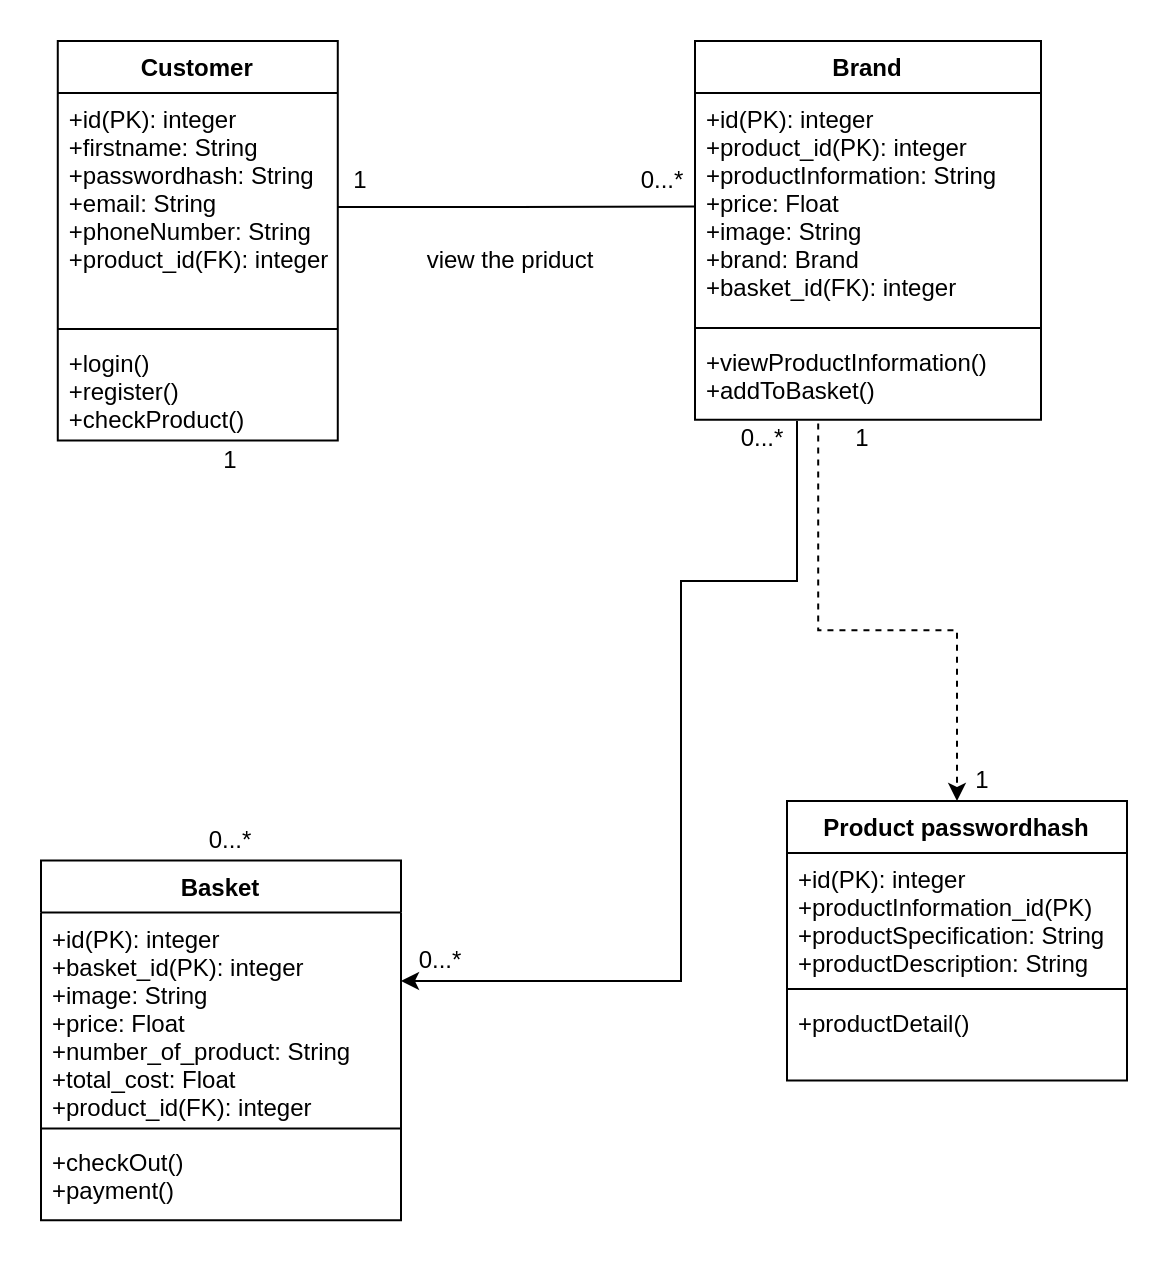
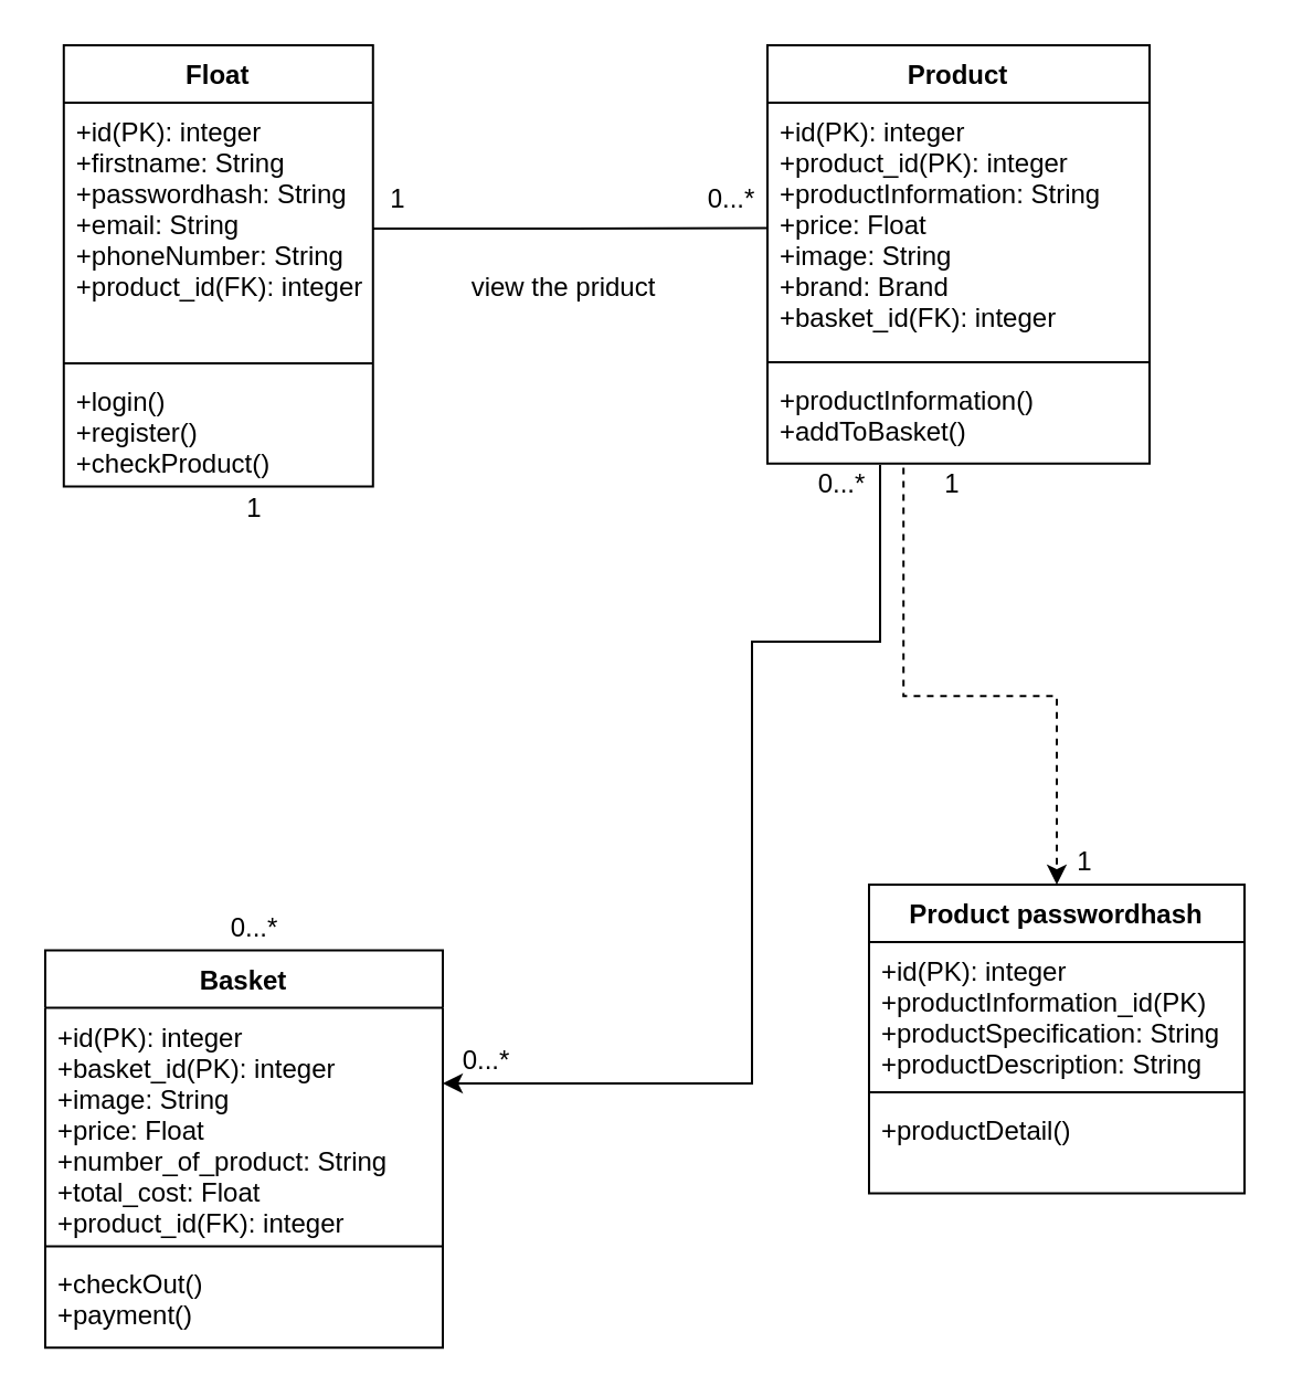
- <mxCell id="2" value="Customer" style="swimlane;fontStyle=1;align=center;verticalAlign=top;childLayout=stackLayout;horizontal=1;startSize=26;horizontalStack=0;resizeParent=1;resizeParentMax=0;resizeLast=0;collapsible=1;marginBottom=0;" parent="1" vertex="1"><mxGeometry x="28.393" y="20" width="140" height="199.755" as="geometry" /></mxCell>
+ <mxCell id="2" value="Float" style="swimlane;fontStyle=1;align=center;verticalAlign=top;childLayout=stackLayout;horizontal=1;startSize=26;horizontalStack=0;resizeParent=1;resizeParentMax=0;resizeLast=0;collapsible=1;marginBottom=0;" parent="1" vertex="1"><mxGeometry x="28.393" y="20" width="140" height="199.755" as="geometry" /></mxCell>
- <mxCell id="7" value="Brand" style="swimlane;fontStyle=1;align=center;verticalAlign=top;childLayout=stackLayout;horizontal=1;startSize=26;horizontalStack=0;resizeParent=1;resizeParentMax=0;resizeLast=0;collapsible=1;marginBottom=0;" parent="1" vertex="1"><mxGeometry x="347" y="20" width="173" height="189.331" as="geometry" /></mxCell>
+ <mxCell id="7" value="Product" style="swimlane;fontStyle=1;align=center;verticalAlign=top;childLayout=stackLayout;horizontal=1;startSize=26;horizontalStack=0;resizeParent=1;resizeParentMax=0;resizeLast=0;collapsible=1;marginBottom=0;" parent="1" vertex="1"><mxGeometry x="347" y="20" width="173" height="189.331" as="geometry" /></mxCell>
- <mxCell id="10" value="+viewProductInformation()&#10;+addToBasket()&#10;" style="text;strokeColor=none;fillColor=none;align=left;verticalAlign=top;spacingLeft=4;spacingRight=4;overflow=hidden;rotatable=0;points=[[0,0.5],[1,0.5]];portConstraint=eastwest;" parent="7" vertex="1"><mxGeometry y="147.502" width="173" height="41.829" as="geometry" /></mxCell>
+ <mxCell id="10" value="+productInformation()&#10;+addToBasket()&#10;" style="text;strokeColor=none;fillColor=none;align=left;verticalAlign=top;spacingLeft=4;spacingRight=4;overflow=hidden;rotatable=0;points=[[0,0.5],[1,0.5]];portConstraint=eastwest;" parent="7" vertex="1"><mxGeometry y="147.502" width="173" height="41.829" as="geometry" /></mxCell>
